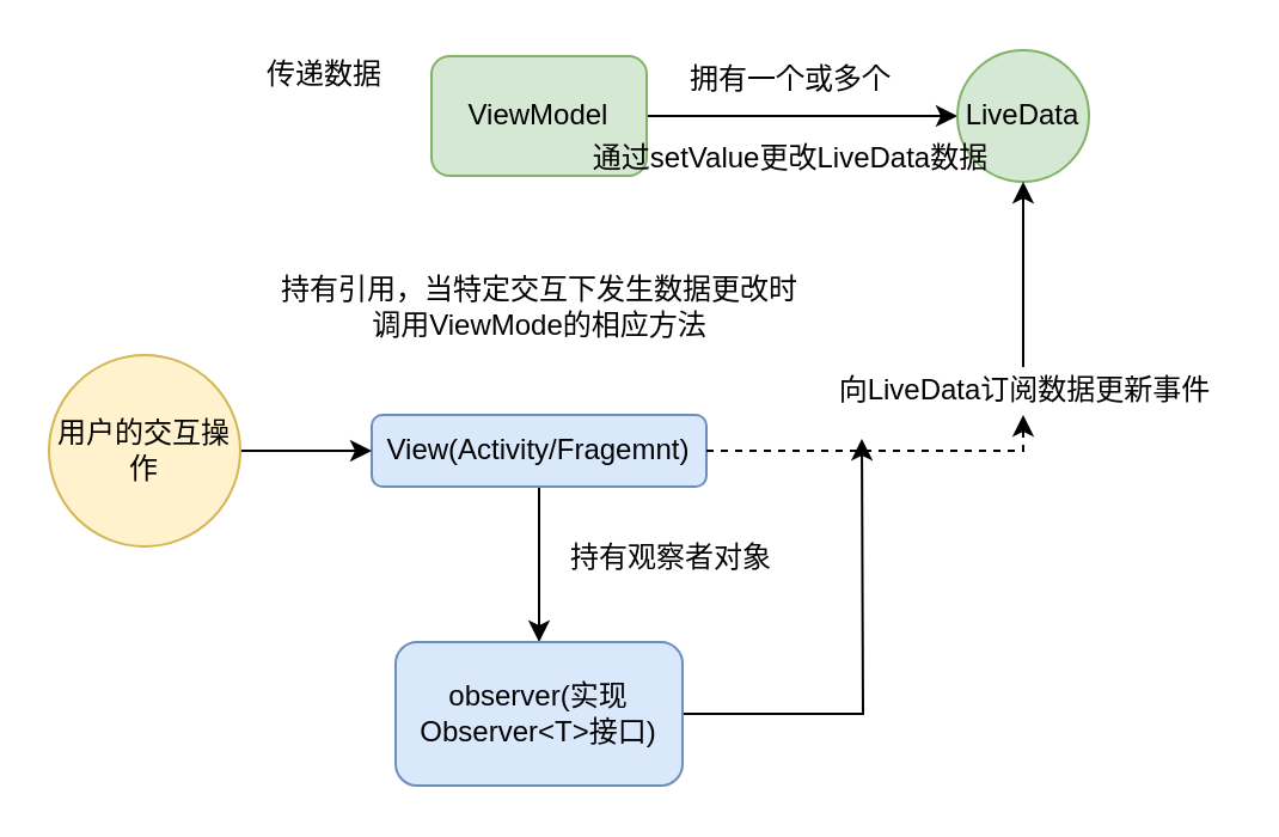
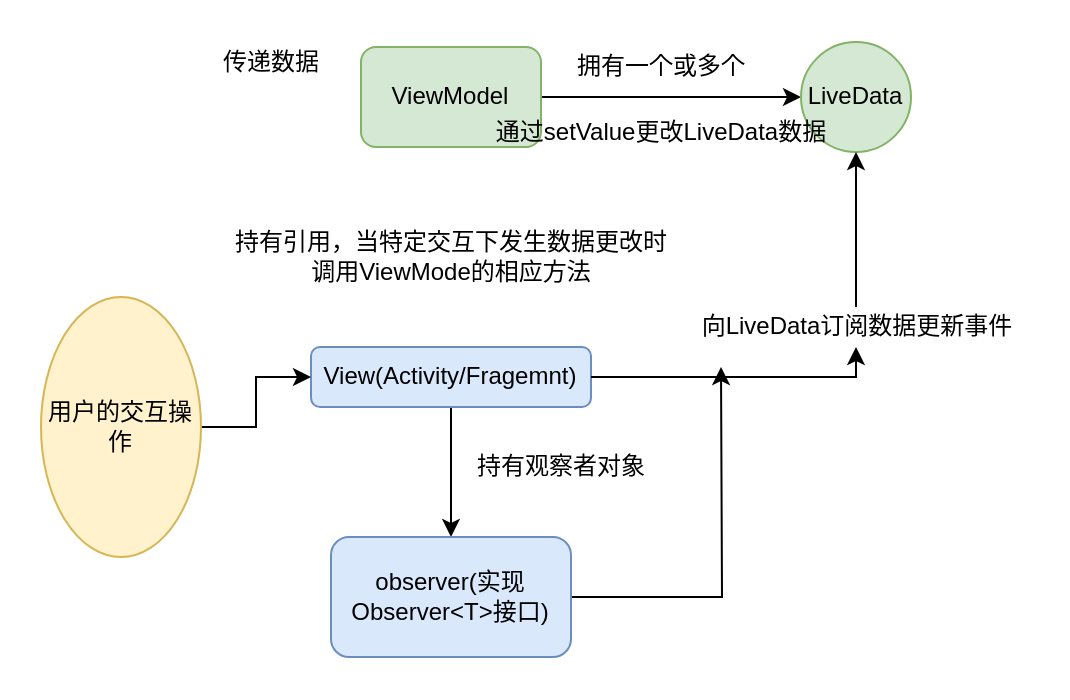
- <mxCell id="15" value="用户的交互操作" style="ellipse;whiteSpace=wrap;html=1;aspect=fixed;fillColor=#fff2cc;strokeColor=#d6b656;" vertex="1" parent="1"><mxGeometry x="20" y="148" width="80" height="80" as="geometry" /></mxCell>
+ <mxCell id="15" value="用户的交互操作" style="ellipse;whiteSpace=wrap;html=1;aspect=fixed;fillColor=#fff2cc;strokeColor=#d6b656;" vertex="1" parent="1"><mxGeometry x="20" y="148" width="80" height="130" as="geometry" /></mxCell>
- <mxCell id="17" style="edgeStyle=orthogonalEdgeStyle;rounded=0;orthogonalLoop=1;jettySize=auto;html=1;entryX=0.5;entryY=1;entryDx=0;entryDy=0;dashed=1;" edge="1" parent="1" source="8" target="16"><mxGeometry relative="1" as="geometry"><mxPoint x="295" y="188" as="sourcePoint" /><mxPoint x="427.5" y="75.5" as="targetPoint" /><Array as="points"><mxPoint x="428" y="188" /></Array></mxGeometry></mxCell>
+ <mxCell id="17" style="edgeStyle=orthogonalEdgeStyle;rounded=0;orthogonalLoop=1;jettySize=auto;html=1;entryX=0.5;entryY=1;entryDx=0;entryDy=0;" edge="1" parent="1" source="8" target="16"><mxGeometry relative="1" as="geometry"><mxPoint x="295" y="188" as="sourcePoint" /><mxPoint x="427.5" y="75.5" as="targetPoint" /><Array as="points"><mxPoint x="428" y="188" /></Array></mxGeometry></mxCell>
